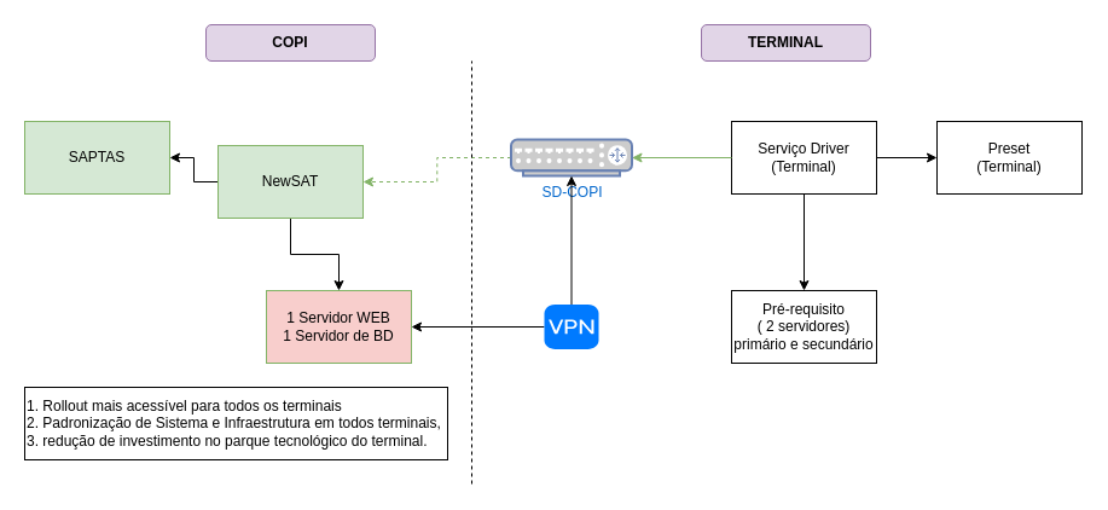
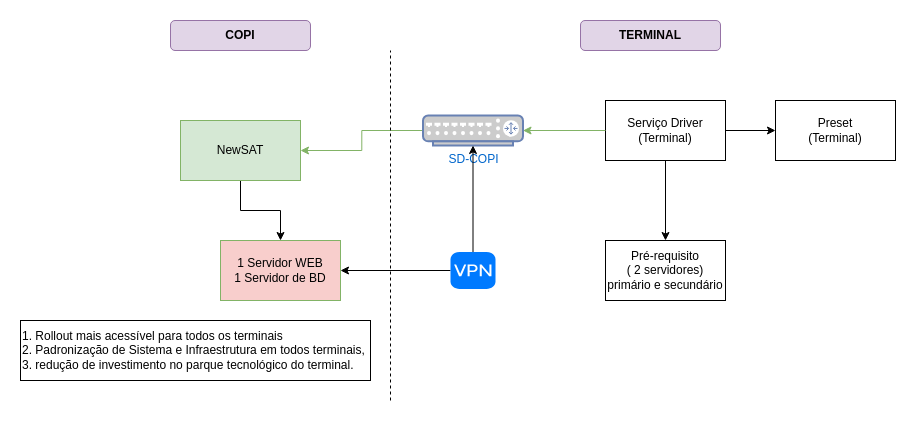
- <mxCell id="5" value="SAPTAS" style="rounded=0;whiteSpace=wrap;html=1;fillColor=#d5e8d4;strokeColor=#82b366;" parent="1" vertex="1"><mxGeometry x="20" y="100" width="120" height="60" as="geometry" /></mxCell>
- <mxCell id="8" style="edgeStyle=orthogonalEdgeStyle;rounded=0;orthogonalLoop=1;jettySize=auto;html=1;entryX=1;entryY=0.5;entryDx=0;entryDy=0;fillColor=#d5e8d4;strokeColor=#82b366;dashed=1;" parent="1" source="15" target="4" edge="1"><mxGeometry relative="1" as="geometry" /></mxCell>
+ <mxCell id="8" style="edgeStyle=orthogonalEdgeStyle;rounded=0;orthogonalLoop=1;jettySize=auto;html=1;entryX=1;entryY=0.5;entryDx=0;entryDy=0;fillColor=#d5e8d4;strokeColor=#82b366;" parent="1" source="15" target="4" edge="1"><mxGeometry relative="1" as="geometry" /></mxCell>
- <mxCell id="3" value="" style="edgeStyle=orthogonalEdgeStyle;rounded=0;orthogonalLoop=1;jettySize=auto;html=1;" parent="1" source="4" target="5" edge="1"><mxGeometry relative="1" as="geometry" /></mxCell>
